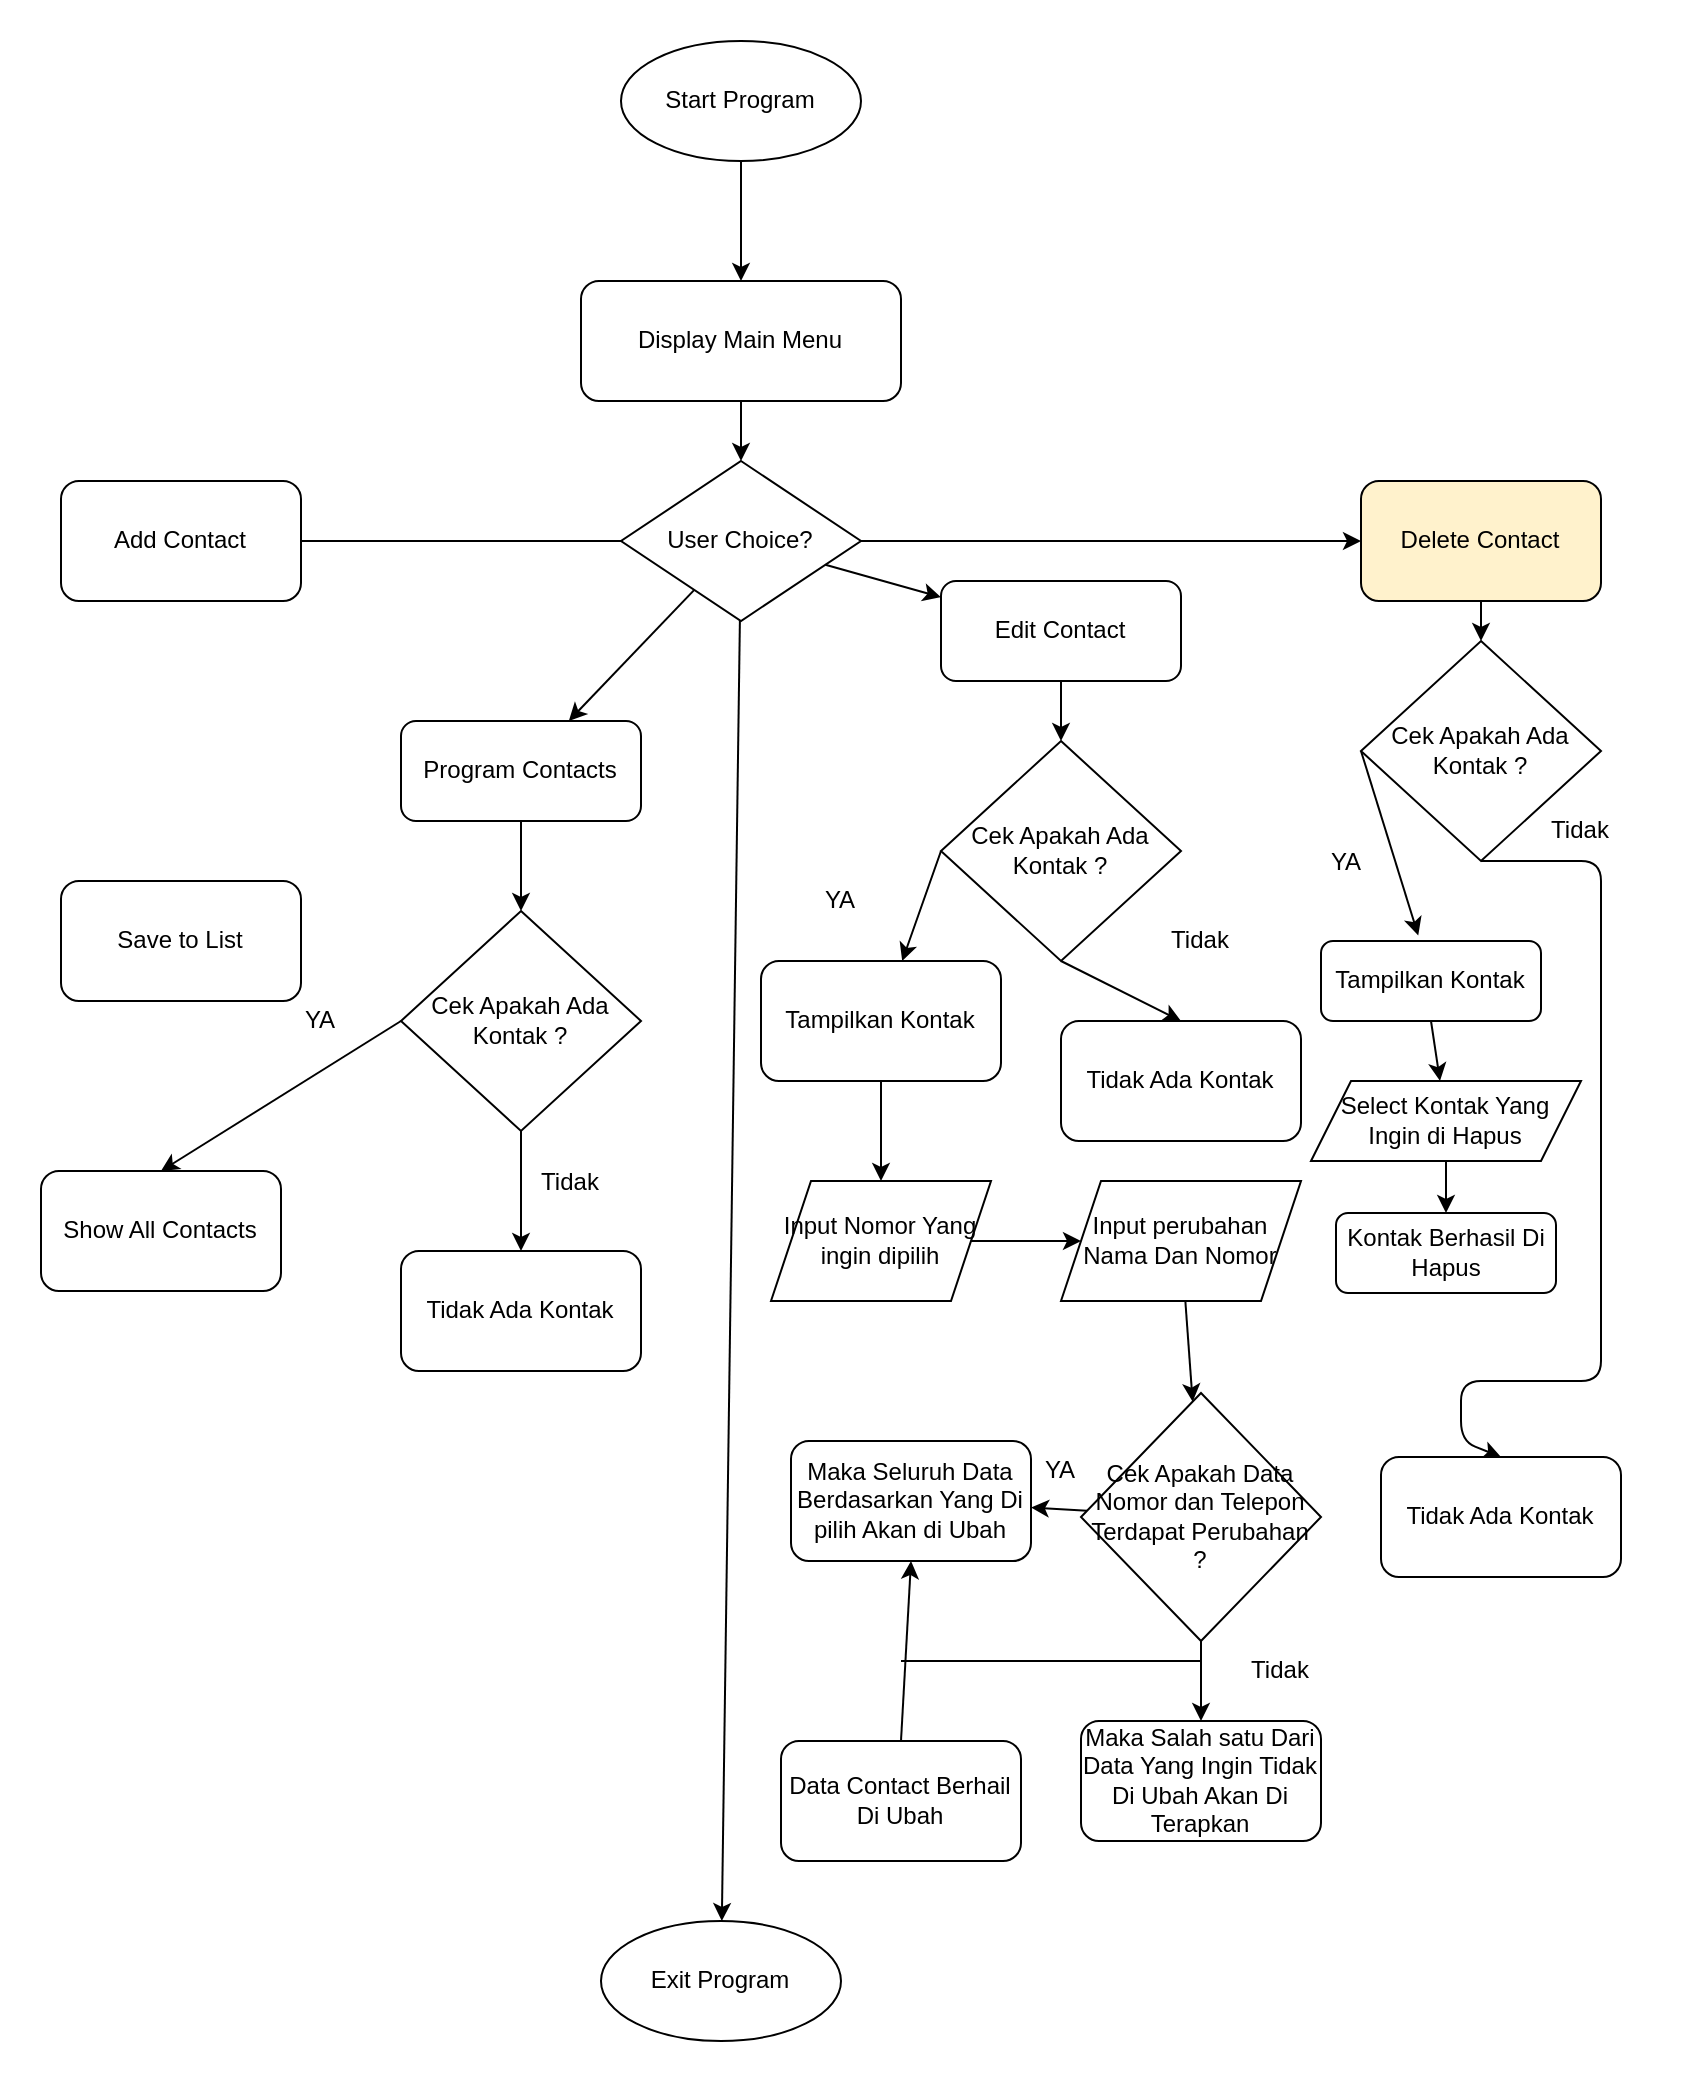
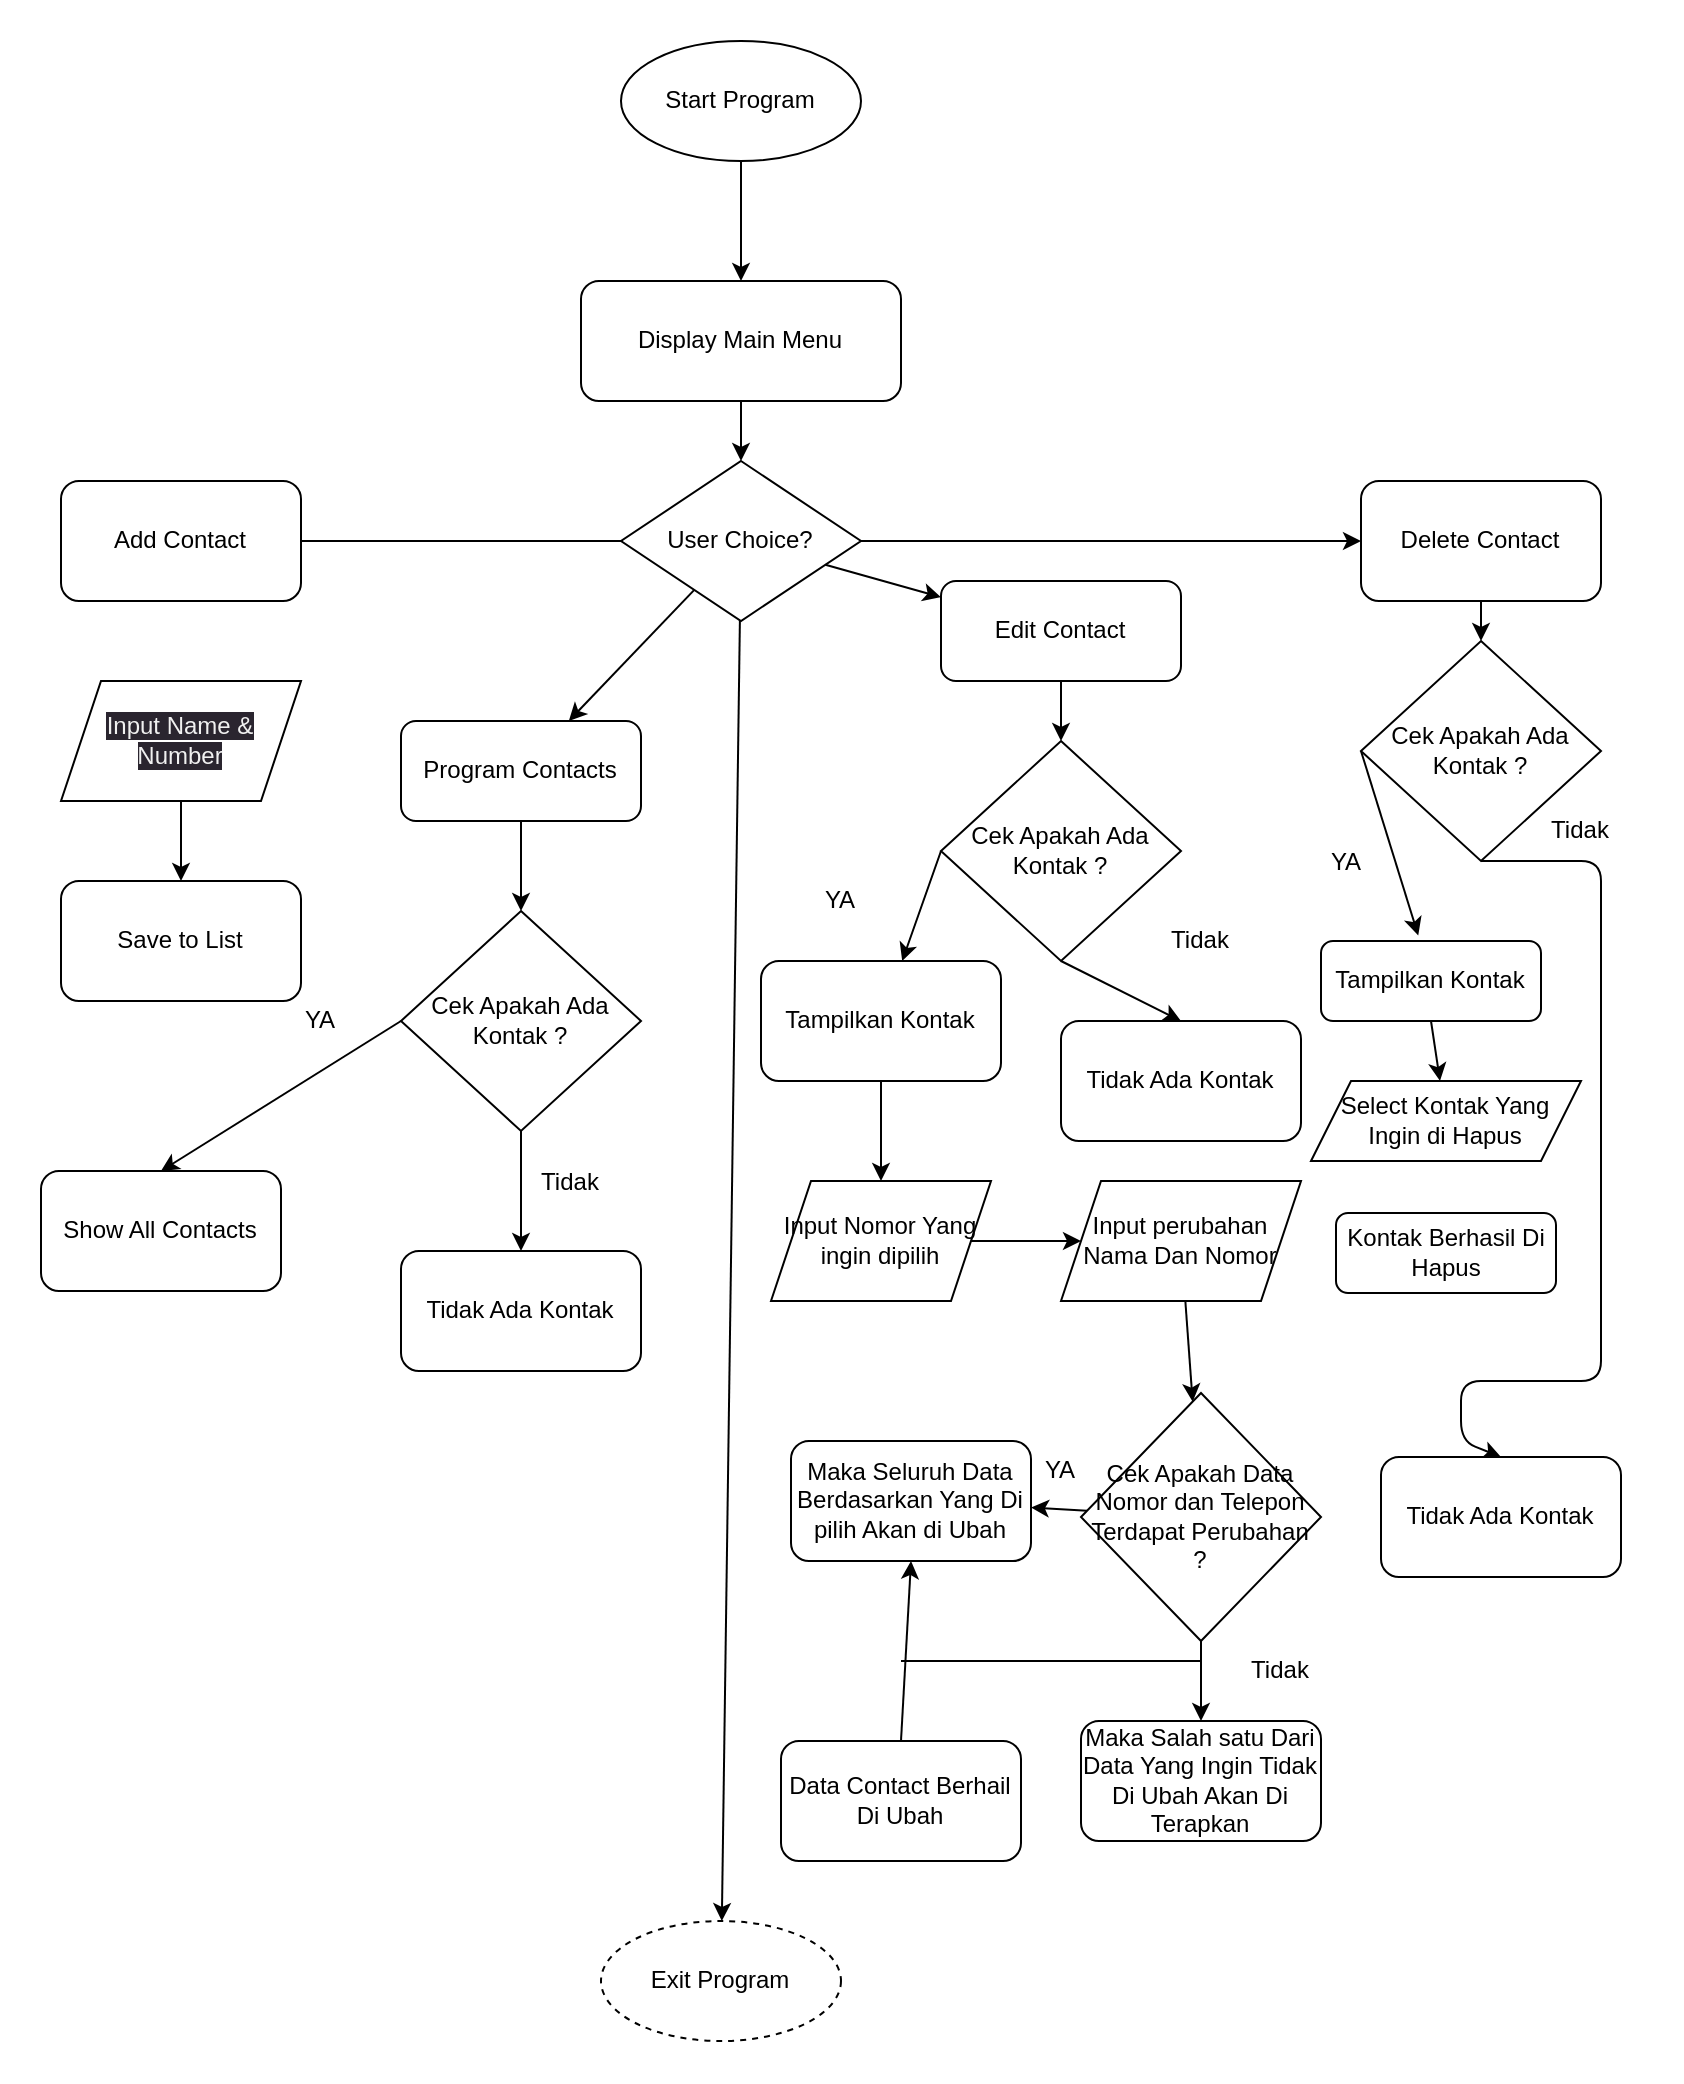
- <mxCell id="12" value="Delete Contact" style="rounded=1;whiteSpace=wrap;html=1;fillColor=#fff2cc;" vertex="1" parent="1"><mxGeometry x="680" y="240" width="120" height="60" as="geometry" /></mxCell>
+ <mxCell id="12" value="Delete Contact" style="rounded=1;whiteSpace=wrap;html=1;" vertex="1" parent="1"><mxGeometry x="680" y="240" width="120" height="60" as="geometry" /></mxCell>
+ <mxCell id="30" value="&lt;span style=&quot;color: rgb(240, 240, 240); font-family: Helvetica; font-size: 12px; font-style: normal; font-variant-ligatures: normal; font-variant-caps: normal; font-weight: 400; letter-spacing: normal; orphans: 2; text-align: center; text-indent: 0px; text-transform: none; widows: 2; word-spacing: 0px; -webkit-text-stroke-width: 0px; background-color: rgb(42, 37, 47); text-decoration-thickness: initial; text-decoration-style: initial; text-decoration-color: initial; float: none; display: inline !important;&quot;&gt;Input Name &amp;amp; Number&lt;/span&gt;" style="shape=parallelogram;perimeter=parallelogramPerimeter;whiteSpace=wrap;html=1;fixedSize=1;" vertex="1" parent="1"><mxGeometry x="30" y="340" width="120" height="60" as="geometry" /></mxCell>
+ <mxCell id="29" style="edgeStyle=none;html=1;exitX=0.5;exitY=1;exitDx=0;exitDy=0;entryX=0.5;entryY=0;entryDx=0;entryDy=0;" edge="1" parent="1" source="30" target="6"><mxGeometry relative="1" as="geometry" /></mxCell>
- <mxCell id="59" style="edgeStyle=none;html=1;exitX=0.5;exitY=1;exitDx=0;exitDy=0;" edge="1" parent="1" source="60" target="62"><mxGeometry relative="1" as="geometry" /></mxCell>
- <mxCell id="13" value="Exit Program" style="ellipse;whiteSpace=wrap;html=1;" vertex="1" parent="1"><mxGeometry x="300" y="960" width="120" height="60" as="geometry" /></mxCell>
+ <mxCell id="13" value="Exit Program" style="ellipse;whiteSpace=wrap;html=1;dashed=1;" vertex="1" parent="1"><mxGeometry x="300" y="960" width="120" height="60" as="geometry" /></mxCell>
